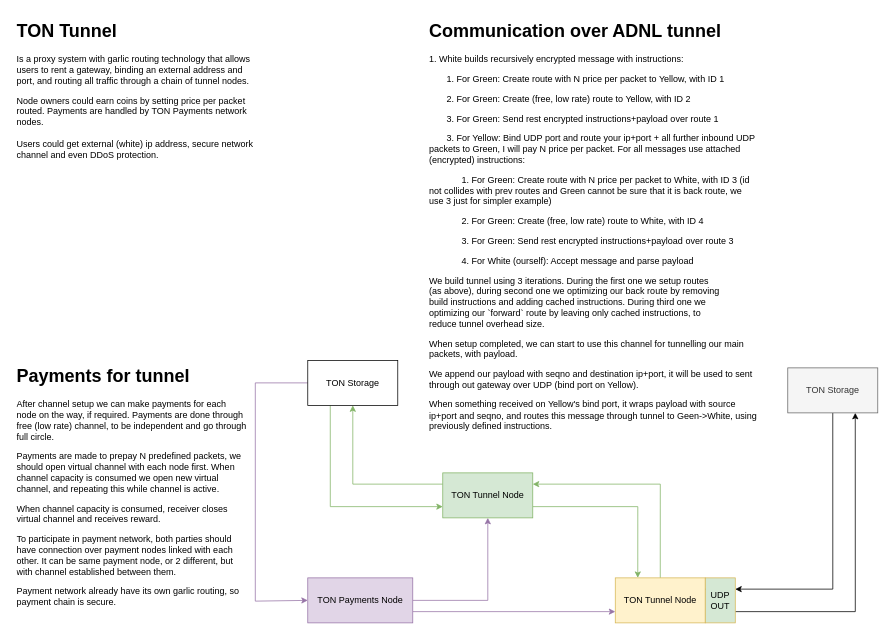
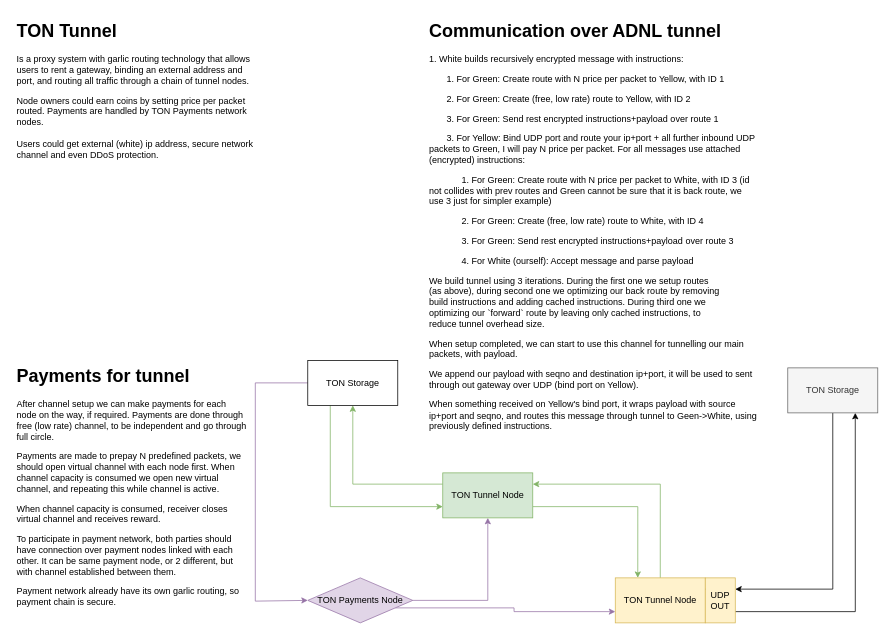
- <mxCell id="7" value="TON Payments Node" style="rounded=0;whiteSpace=wrap;html=1;fillColor=#e1d5e7;strokeColor=#9673a6;" vertex="1" parent="1"><mxGeometry x="409.86" y="770" width="140" height="60" as="geometry" /></mxCell>
+ <mxCell id="7" value="TON Payments Node" style="rhombus;whiteSpace=wrap;html=1;fillColor=#e1d5e7;strokeColor=#9673a6;" vertex="1" parent="1"><mxGeometry x="409.86" y="770" width="140" height="60" as="geometry" /></mxCell>
- <mxCell id="19" value="&lt;div&gt;UDP&lt;/div&gt;&lt;div&gt;OUT&lt;/div&gt;" style="rounded=0;whiteSpace=wrap;html=1;fillColor=#d5e8d4;strokeColor=#d6b656;" vertex="1" parent="1"><mxGeometry x="939.86" y="770" width="40" height="60" as="geometry" /></mxCell>
+ <mxCell id="19" value="&lt;div&gt;UDP&lt;/div&gt;&lt;div&gt;OUT&lt;/div&gt;" style="rounded=0;whiteSpace=wrap;html=1;fillColor=#fff2cc;strokeColor=#d6b656;" vertex="1" parent="1"><mxGeometry x="939.86" y="770" width="40" height="60" as="geometry" /></mxCell>
